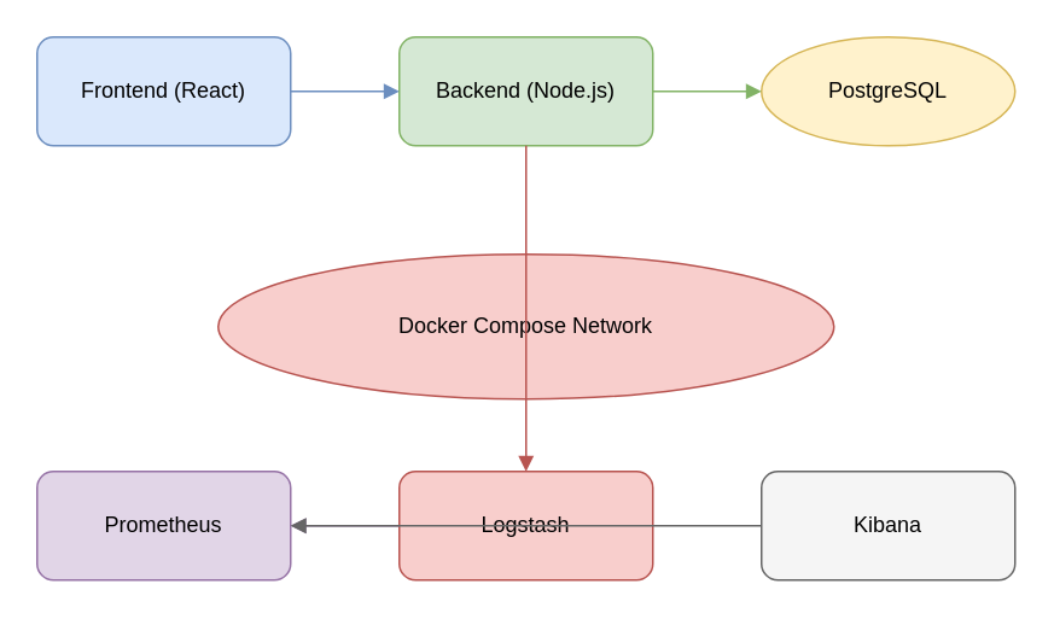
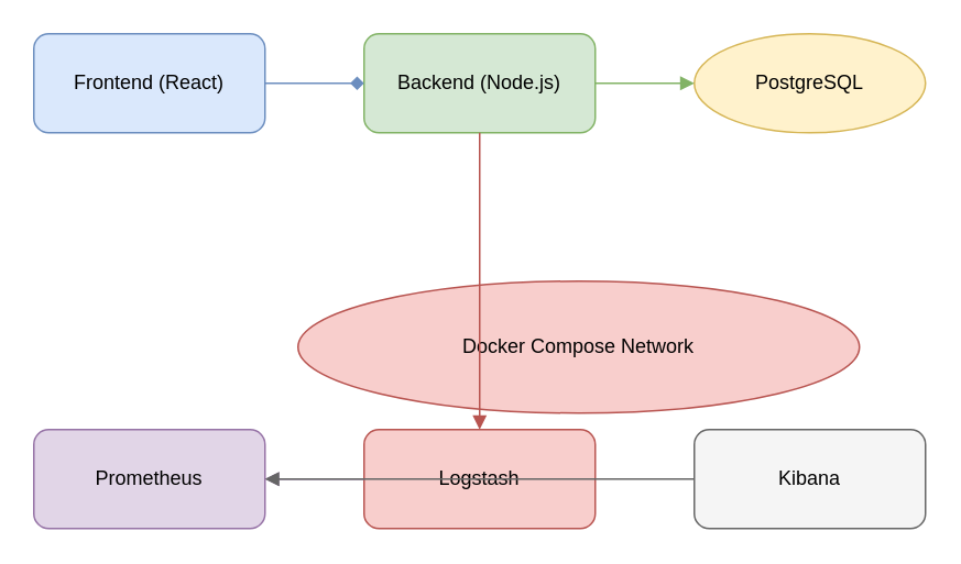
- <mxCell id="9" value="" style="edgeStyle=orthogonalEdgeStyle;rounded=0;orthogonalLoop=1;jettySize=auto;html=1;endArrow=block;endFill=1;strokeColor=#6c8ebf;" edge="1" parent="1" source="2" target="3"><mxGeometry relative="1" as="geometry" /></mxCell>
+ <mxCell id="9" value="" style="edgeStyle=orthogonalEdgeStyle;rounded=0;orthogonalLoop=1;jettySize=auto;html=1;endArrow=diamond;endFill=1;strokeColor=#6c8ebf;" edge="1" parent="1" source="2" target="3"><mxGeometry relative="1" as="geometry" /></mxCell>
- <mxCell id="5" value="Docker Compose Network" style="ellipse;whiteSpace=wrap;html=1;fillColor=#f8cecc;strokeColor=#b85450;" vertex="1" parent="1"><mxGeometry x="120" y="140" width="340" height="80" as="geometry" /></mxCell>
+ <mxCell id="5" value="Docker Compose Network" style="ellipse;whiteSpace=wrap;html=1;fillColor=#f8cecc;strokeColor=#b85450;" vertex="1" parent="1"><mxGeometry x="180" y="170" width="340" height="80" as="geometry" /></mxCell>
